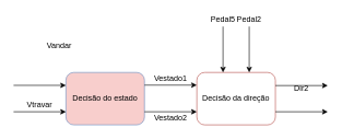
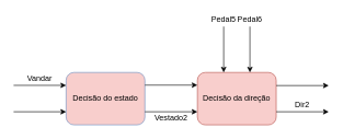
- <mxCell id="18" value="Pedal2" style="text;html=1;strokeColor=none;fillColor=none;align=center;verticalAlign=middle;whiteSpace=wrap;rounded=0;" parent="1" vertex="1"><mxGeometry x="360" y="20" width="40" height="20" as="geometry" /></mxCell>
+ <mxCell id="18" value="Pedal6" style="text;html=1;strokeColor=none;fillColor=none;align=center;verticalAlign=middle;whiteSpace=wrap;rounded=0;" parent="1" vertex="1"><mxGeometry x="360" y="20" width="40" height="20" as="geometry" /></mxCell>
- <mxCell id="10" value="Vandar" style="text;html=1;strokeColor=none;fillColor=none;align=center;verticalAlign=middle;whiteSpace=wrap;rounded=0;" parent="1" vertex="1"><mxGeometry x="70" y="60" width="40" height="20" as="geometry" /></mxCell>
+ <mxCell id="10" value="Vandar" style="text;html=1;strokeColor=none;fillColor=none;align=center;verticalAlign=middle;whiteSpace=wrap;rounded=0;" parent="1" vertex="1"><mxGeometry x="40" y="110" width="40" height="20" as="geometry" /></mxCell>
- <mxCell id="12" value="Vestado1" style="text;html=1;strokeColor=none;fillColor=none;align=center;verticalAlign=middle;whiteSpace=wrap;rounded=0;" parent="1" vertex="1"><mxGeometry x="240" y="110" width="40" height="20" as="geometry" /></mxCell>
- <mxCell id="14" value="Dir2" style="text;html=1;strokeColor=none;fillColor=none;align=center;verticalAlign=middle;whiteSpace=wrap;rounded=0;" parent="1" vertex="1"><mxGeometry x="440" y="125" width="40" height="20" as="geometry" /></mxCell>
+ <mxCell id="14" value="Dir2" style="text;html=1;strokeColor=none;fillColor=none;align=center;verticalAlign=middle;whiteSpace=wrap;rounded=0;" parent="1" vertex="1"><mxGeometry x="440" y="150" width="40" height="20" as="geometry" /></mxCell>
- <mxCell id="7" value="Decisão da direção" style="rounded=1;whiteSpace=wrap;html=1;fillColor=#ffffff;strokeColor=#b85450;" parent="1" vertex="1"><mxGeometry x="300" y="110" width="120" height="80" as="geometry" /></mxCell>
+ <mxCell id="7" value="Decisão da direção" style="rounded=1;whiteSpace=wrap;html=1;fillColor=#f8cecc;strokeColor=#b85450;" parent="1" vertex="1"><mxGeometry x="300" y="110" width="120" height="80" as="geometry" /></mxCell>
- <mxCell id="11" value="Vtravar" style="text;html=1;strokeColor=none;fillColor=none;align=center;verticalAlign=middle;whiteSpace=wrap;rounded=0;" parent="1" vertex="1"><mxGeometry x="40" y="150" width="40" height="20" as="geometry" /></mxCell>
